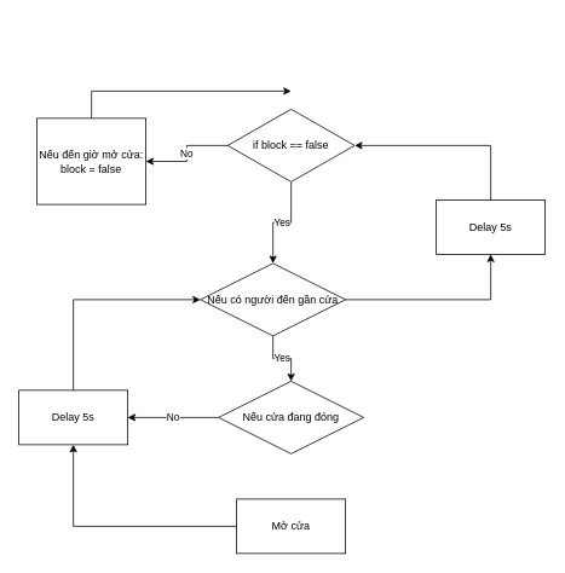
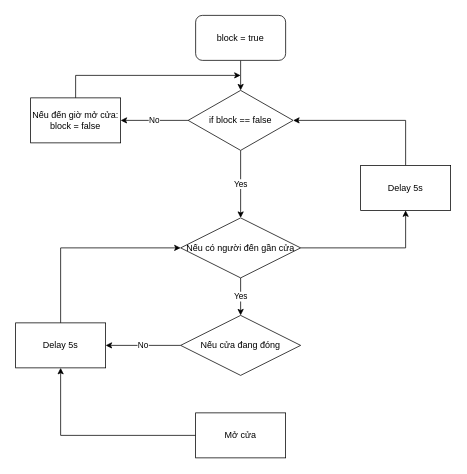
+ <mxCell id="6" value="block = true" style="rounded=1;whiteSpace=wrap;html=1;" vertex="1" parent="1"><mxGeometry x="260" y="20" width="120" height="60" as="geometry" /></mxCell>
+ <mxCell id="5" style="edgeStyle=orthogonalEdgeStyle;rounded=0;orthogonalLoop=1;jettySize=auto;html=1;entryX=0.5;entryY=0;entryDx=0;entryDy=0;" edge="1" parent="1" source="6" target="4"><mxGeometry relative="1" as="geometry" /></mxCell>
- <mxCell id="19" value="Nếu đến giờ mở cửa:&lt;br&gt;block = false" style="whiteSpace=wrap;html=1;" vertex="1" parent="1"><mxGeometry x="40" y="130" width="120" height="95" as="geometry" /></mxCell>
+ <mxCell id="19" value="Nếu đến giờ mở cửa:&lt;br&gt;block = false" style="whiteSpace=wrap;html=1;" vertex="1" parent="1"><mxGeometry x="40" y="130" width="120" height="60" as="geometry" /></mxCell>
- <mxCell id="9" value="Nếu có người đến gần cửa" style="rhombus;whiteSpace=wrap;html=1;" vertex="1" parent="1"><mxGeometry x="220" y="290" width="160" height="80" as="geometry" /></mxCell>
+ <mxCell id="9" value="Nếu có người đến gần cửa" style="rhombus;whiteSpace=wrap;html=1;" vertex="1" parent="1"><mxGeometry x="240" y="290" width="160" height="80" as="geometry" /></mxCell>
